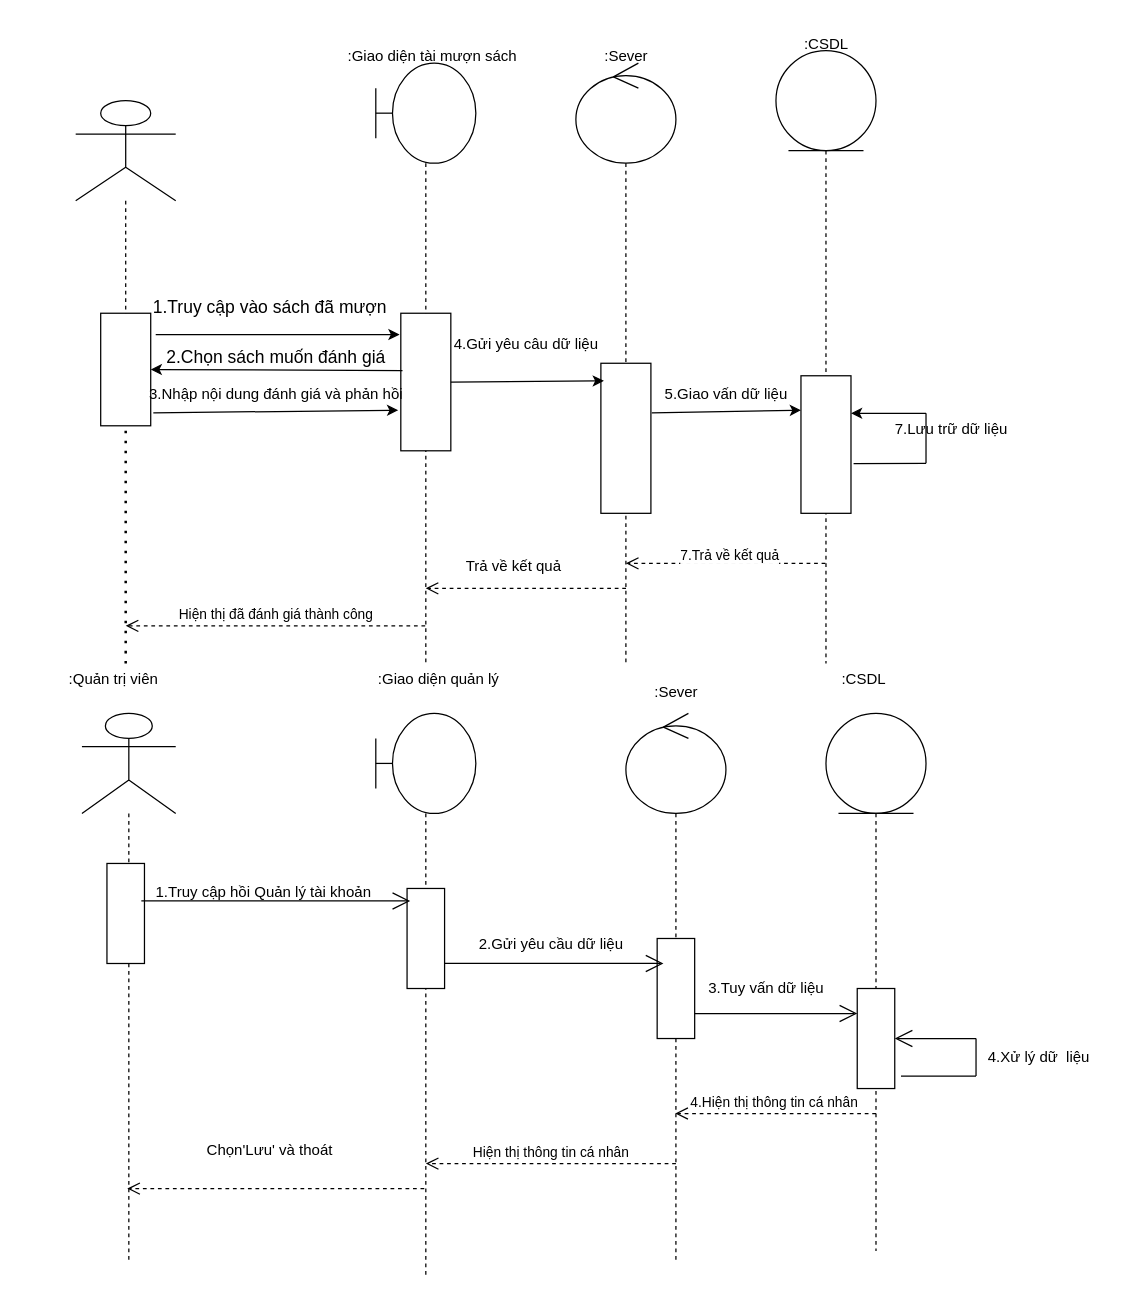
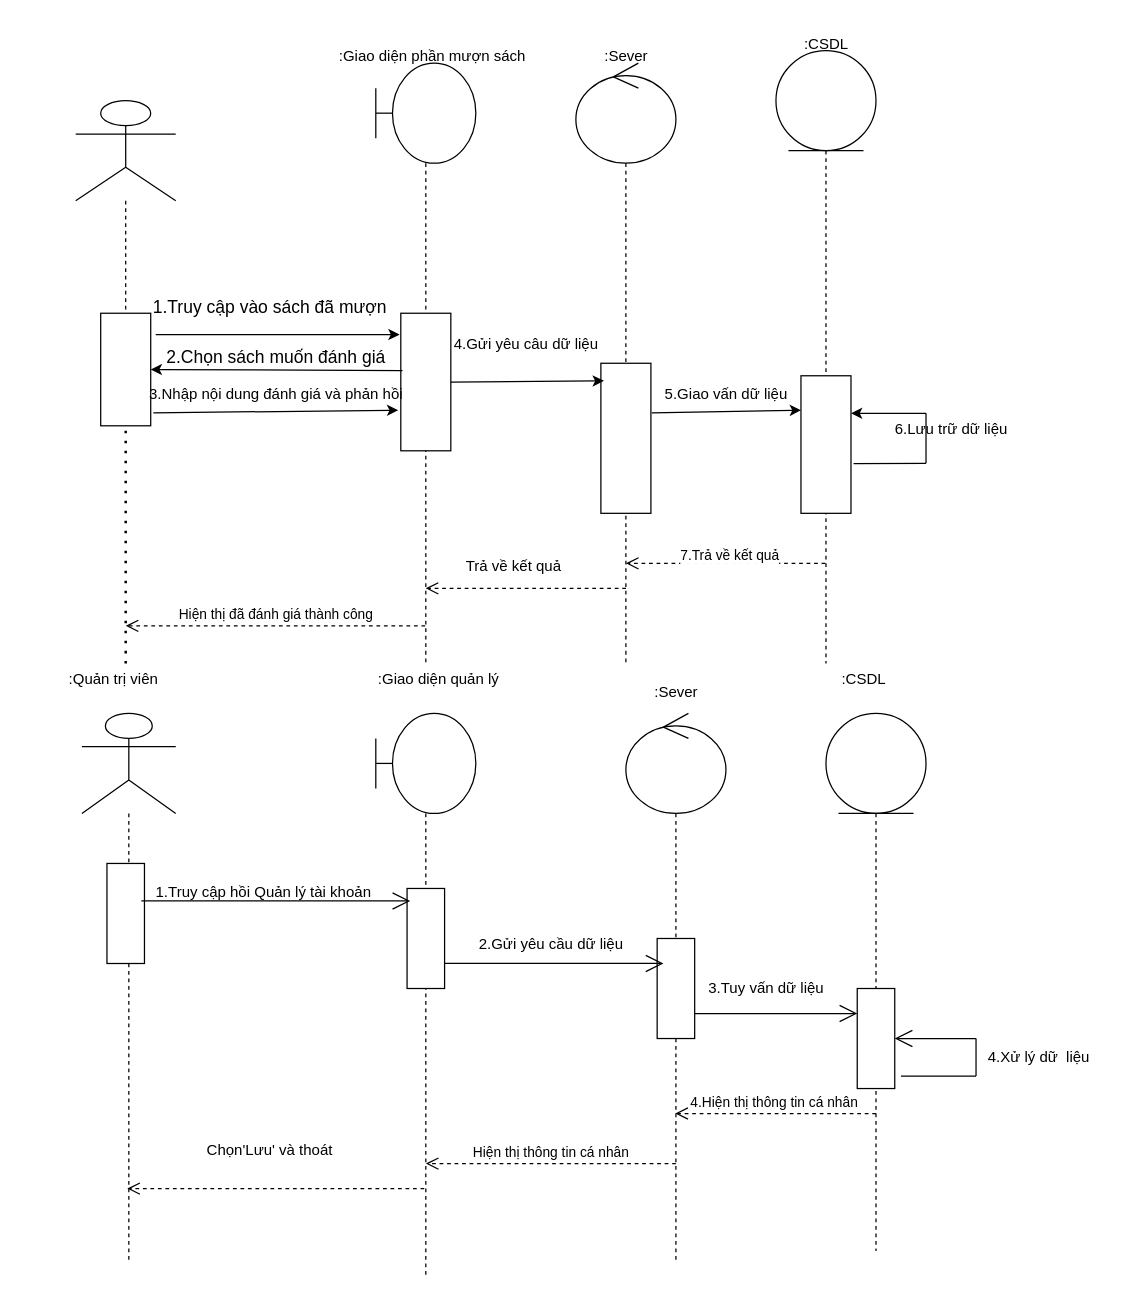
- <mxCell id="2" value="&lt;div style=&quot;&quot;&gt;:Giao diện tài mượn sách&lt;/div&gt;" style="text;html=1;align=center;verticalAlign=middle;resizable=0;points=[];autosize=1;strokeColor=none;fillColor=none;" parent="1" vertex="1"><mxGeometry y="30" width="170" height="30" as="geometry" x="260" /></mxCell>
+ <mxCell id="2" value="&lt;div style=&quot;&quot;&gt;:Giao diện phần mượn sách&lt;/div&gt;" style="text;html=1;align=center;verticalAlign=middle;resizable=0;points=[];autosize=1;strokeColor=none;fillColor=none;" parent="1" vertex="1"><mxGeometry y="30" width="170" height="30" as="geometry" x="260" /></mxCell>
- <mxCell id="30" value="7.Lưu trữ dữ liệu" style="text;html=1;align=center;verticalAlign=middle;resizable=0;points=[];autosize=1;strokeColor=none;fillColor=none;" vertex="1" parent="1"><mxGeometry x="705" y="328" width="110" height="30" as="geometry" /></mxCell>
+ <mxCell id="30" value="6.Lưu trữ dữ liệu" style="text;html=1;align=center;verticalAlign=middle;resizable=0;points=[];autosize=1;strokeColor=none;fillColor=none;" vertex="1" parent="1"><mxGeometry x="705" y="328" width="110" height="30" as="geometry" /></mxCell>
